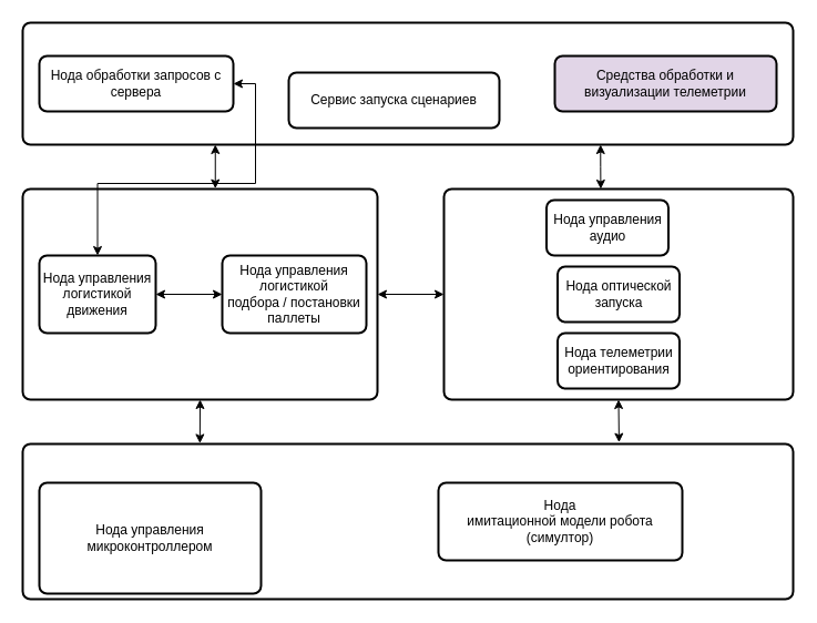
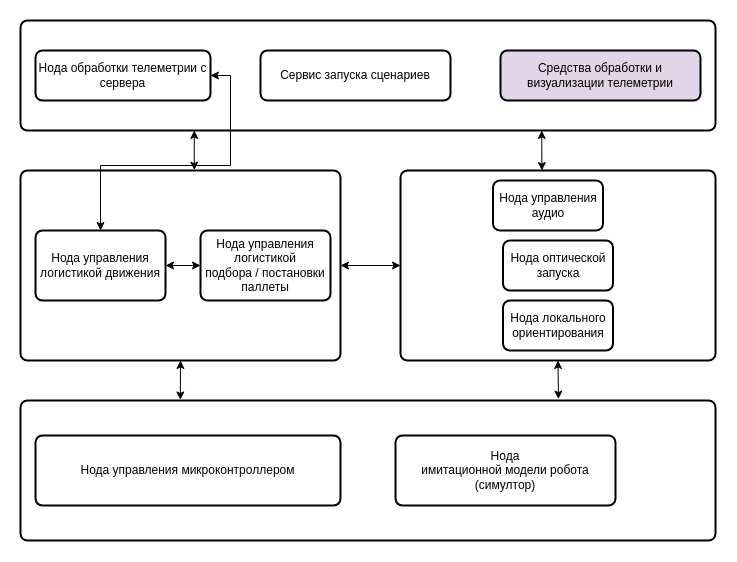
- <mxCell id="15" value="Нода обработки запросов с сервера" style="rounded=1;whiteSpace=wrap;html=1;absoluteArcSize=1;arcSize=14;strokeWidth=2;" vertex="1" parent="1"><mxGeometry x="35" y="50" width="175" height="50" as="geometry" /></mxCell>
+ <mxCell id="15" value="Нода обработки телеметрии с сервера" style="rounded=1;whiteSpace=wrap;html=1;absoluteArcSize=1;arcSize=14;strokeWidth=2;" vertex="1" parent="1"><mxGeometry x="35" y="50" width="175" height="50" as="geometry" /></mxCell>
- <mxCell id="18" value="Сервис запуска сценариев" style="rounded=1;whiteSpace=wrap;html=1;absoluteArcSize=1;arcSize=14;strokeWidth=2;" vertex="1" parent="1"><mxGeometry x="260" y="65" width="190" height="50" as="geometry" /></mxCell>
+ <mxCell id="18" value="Сервис запуска сценариев" style="rounded=1;whiteSpace=wrap;html=1;absoluteArcSize=1;arcSize=14;strokeWidth=2;" vertex="1" parent="1"><mxGeometry x="260" y="50" width="190" height="50" as="geometry" /></mxCell>
- <mxCell id="11" value="Нода управления логистикой движения" style="rounded=1;whiteSpace=wrap;html=1;absoluteArcSize=1;arcSize=14;strokeWidth=2;" vertex="1" parent="1"><mxGeometry x="35" y="230" width="105" height="70" as="geometry" /></mxCell>
+ <mxCell id="11" value="Нода управления логистикой движения" style="rounded=1;whiteSpace=wrap;html=1;absoluteArcSize=1;arcSize=14;strokeWidth=2;" vertex="1" parent="1"><mxGeometry x="35" y="230" width="130" height="70" as="geometry" /></mxCell>
- <mxCell id="9" value="Нода телеметрии ориентирования" style="rounded=1;whiteSpace=wrap;html=1;absoluteArcSize=1;arcSize=14;strokeWidth=2;" vertex="1" parent="1"><mxGeometry x="502.5" y="300" width="110" height="50" as="geometry" /></mxCell>
+ <mxCell id="9" value="Нода локального ориентирования" style="rounded=1;whiteSpace=wrap;html=1;absoluteArcSize=1;arcSize=14;strokeWidth=2;" vertex="1" parent="1"><mxGeometry x="502.5" y="300" width="110" height="50" as="geometry" /></mxCell>
- <mxCell id="8" value="Нода управления микроконтроллером" style="rounded=1;whiteSpace=wrap;html=1;absoluteArcSize=1;arcSize=14;strokeWidth=2;" vertex="1" parent="1"><mxGeometry x="35" y="435" width="200" height="100" as="geometry" /></mxCell>
+ <mxCell id="8" value="Нода управления микроконтроллером" style="rounded=1;whiteSpace=wrap;html=1;absoluteArcSize=1;arcSize=14;strokeWidth=2;" vertex="1" parent="1"><mxGeometry x="35" y="435" width="305" height="70" as="geometry" /></mxCell>
